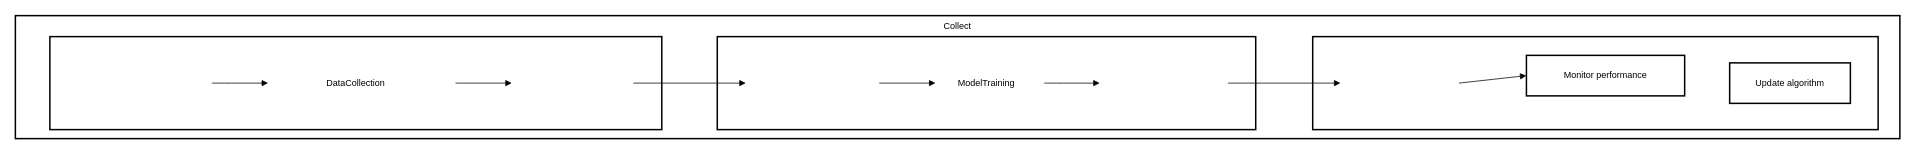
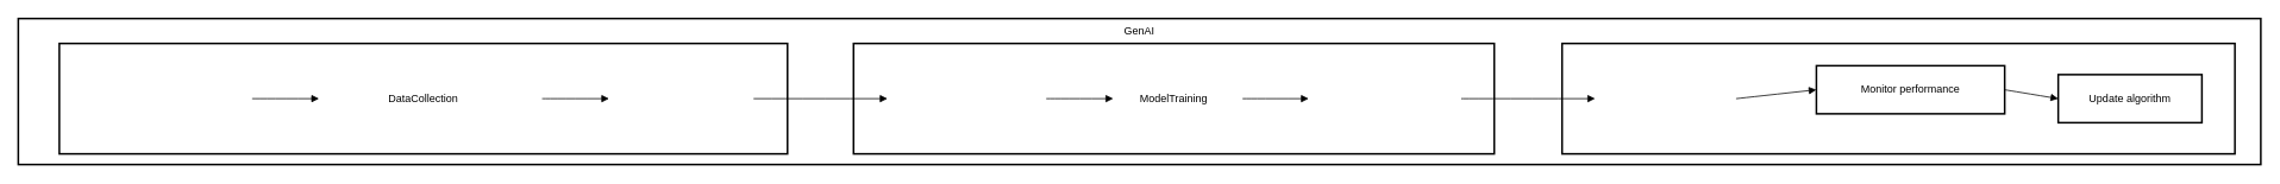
- <mxCell id="2" value="Collect" style="whiteSpace=wrap;strokeWidth=2;verticalAlign=top;" vertex="1" parent="1"><mxGeometry x="20" y="20" width="2513" height="164" as="geometry" /></mxCell>
+ <mxCell id="2" value="GenAI" style="whiteSpace=wrap;strokeWidth=2;verticalAlign=top;" vertex="1" parent="1"><mxGeometry x="20" y="20" width="2513" height="164" as="geometry" /></mxCell>
+ <mxCell id="22" value="" style="curved=1;startArrow=none;endArrow=block;exitX=1;exitY=0.5;entryX=0;entryY=0.5;" edge="1" parent="2" source="11" target="12"><mxGeometry relative="1" as="geometry"><Array as="points" /></mxGeometry></mxCell>
